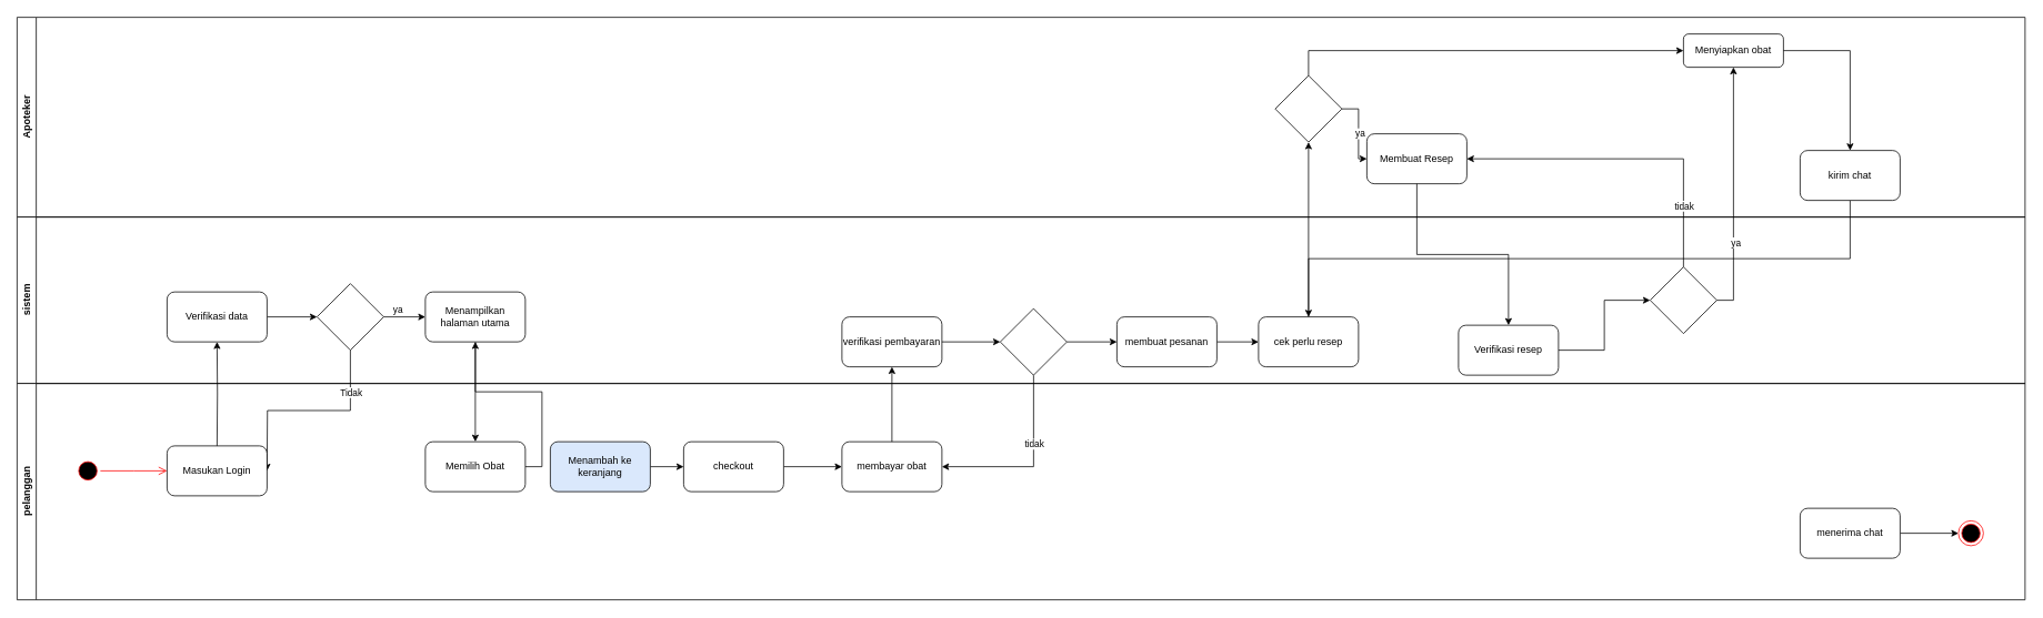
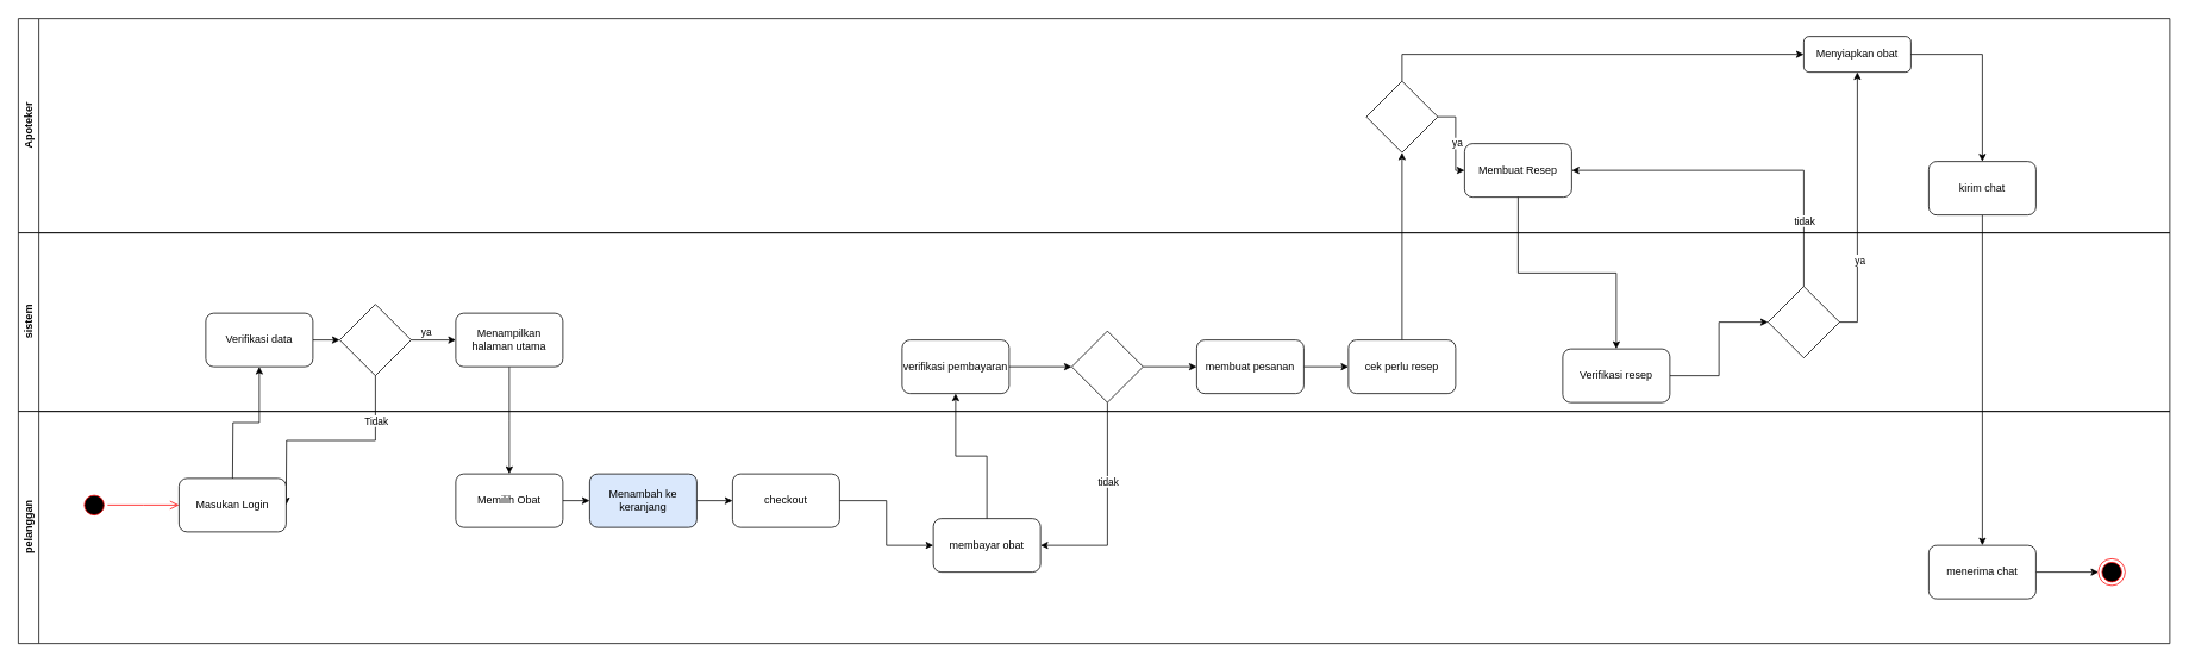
- <mxCell id="46" style="edgeStyle=orthogonalEdgeStyle;rounded=0;orthogonalLoop=1;jettySize=auto;html=1;exitX=0.5;exitY=1;exitDx=0;exitDy=0;" edge="1" parent="1" source="47" target="44"><mxGeometry relative="1" as="geometry" /></mxCell>
+ <mxCell id="46" style="edgeStyle=orthogonalEdgeStyle;rounded=0;orthogonalLoop=1;jettySize=auto;html=1;exitX=0.5;exitY=1;exitDx=0;exitDy=0;" edge="1" parent="1" source="47" target="49"><mxGeometry relative="1" as="geometry" /></mxCell>
- <mxCell id="12" value="Verifikasi data" style="rounded=1;whiteSpace=wrap;html=1;" vertex="1" parent="5"><mxGeometry x="180" y="90" width="120" height="60" as="geometry" /></mxCell>
+ <mxCell id="12" value="Verifikasi data" style="rounded=1;whiteSpace=wrap;html=1;" vertex="1" parent="5"><mxGeometry x="210" y="90" width="120" height="60" as="geometry" /></mxCell>
- <mxCell id="27" style="edgeStyle=orthogonalEdgeStyle;rounded=0;orthogonalLoop=1;jettySize=auto;html=1;exitX=1;exitY=0.5;exitDx=0;exitDy=0;" edge="1" parent="23" source="28" target="10"><mxGeometry relative="1" as="geometry" /></mxCell>
+ <mxCell id="27" style="edgeStyle=orthogonalEdgeStyle;rounded=0;orthogonalLoop=1;jettySize=auto;html=1;exitX=1;exitY=0.5;exitDx=0;exitDy=0;entryX=0;entryY=0.5;entryDx=0;entryDy=0;" edge="1" parent="23" source="28" target="30"><mxGeometry relative="1" as="geometry" /></mxCell>
- <mxCell id="33" value="membayar obat" style="rounded=1;whiteSpace=wrap;html=1;" vertex="1" parent="23"><mxGeometry x="990" y="70" width="120" height="60" as="geometry" /></mxCell>
+ <mxCell id="33" value="membayar obat" style="rounded=1;whiteSpace=wrap;html=1;" vertex="1" parent="23"><mxGeometry x="1025" y="120" width="120" height="60" as="geometry" /></mxCell>
